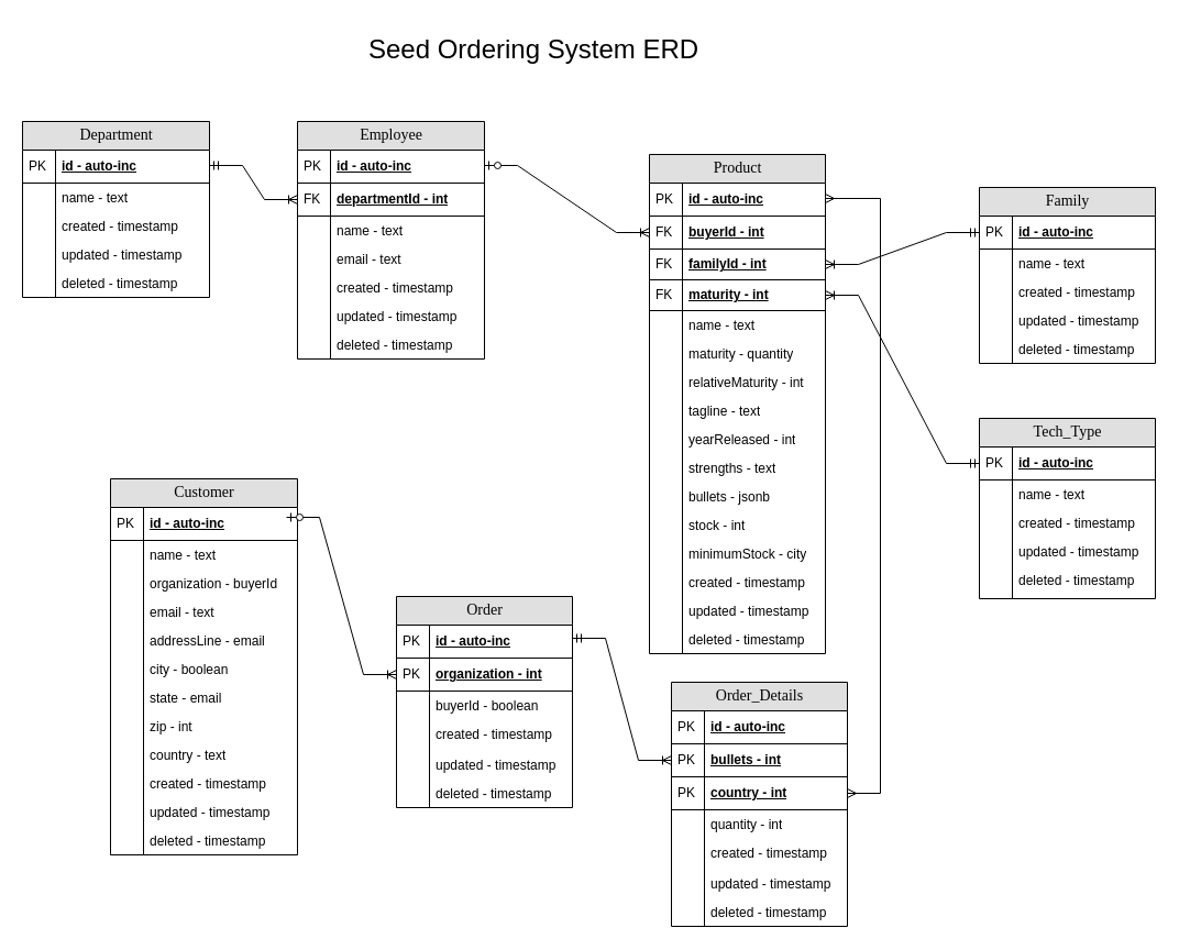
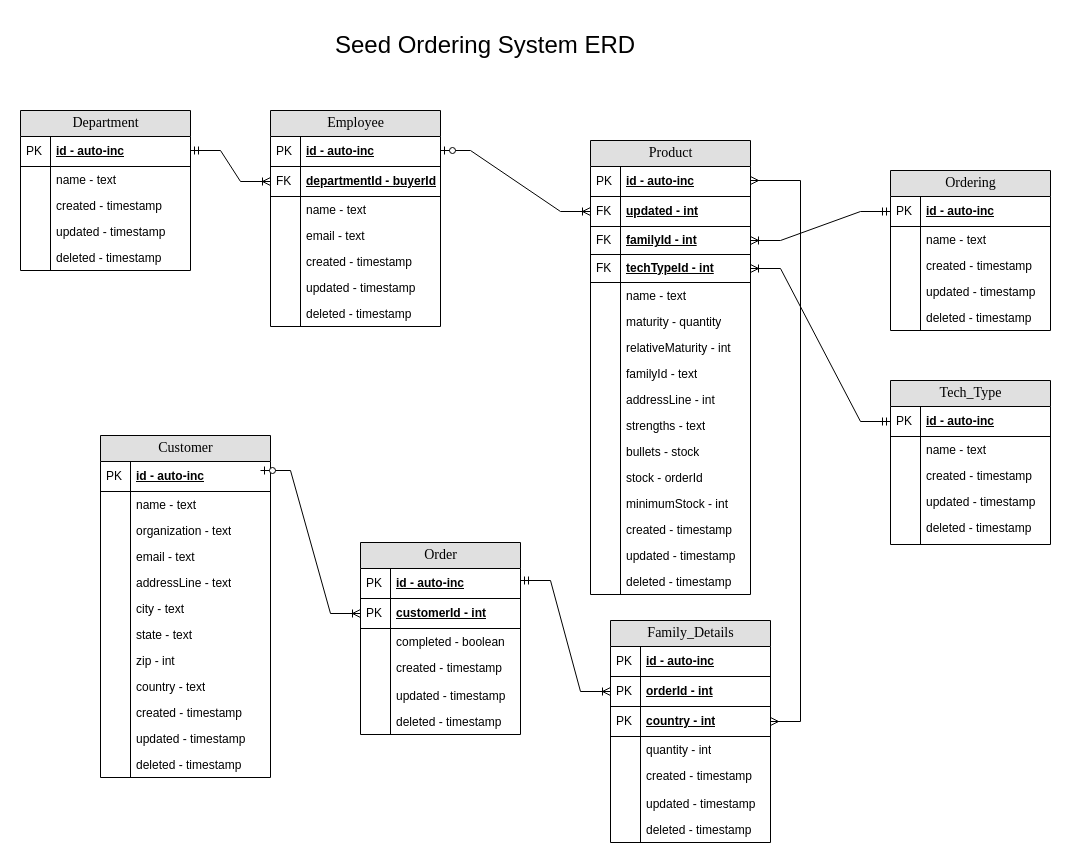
- <mxCell id="86" value="departmentId - int" style="shape=partialRectangle;top=0;left=0;right=0;bottom=1;html=1;align=left;verticalAlign=middle;fillColor=none;spacingLeft=34;spacingRight=4;whiteSpace=wrap;overflow=hidden;rotatable=0;points=[[0,0.5],[1,0.5]];portConstraint=eastwest;dropTarget=0;fontStyle=5;" parent="83" vertex="1"><mxGeometry y="56" width="170" height="30" as="geometry" /></mxCell>
+ <mxCell id="86" value="departmentId - buyerId" style="shape=partialRectangle;top=0;left=0;right=0;bottom=1;html=1;align=left;verticalAlign=middle;fillColor=none;spacingLeft=34;spacingRight=4;whiteSpace=wrap;overflow=hidden;rotatable=0;points=[[0,0.5],[1,0.5]];portConstraint=eastwest;dropTarget=0;fontStyle=5;" parent="83" vertex="1"><mxGeometry y="56" width="170" height="30" as="geometry" /></mxCell>
- <mxCell id="72" value="Family" style="swimlane;html=1;fontStyle=0;childLayout=stackLayout;horizontal=1;startSize=26;fillColor=#e0e0e0;horizontalStack=0;resizeParent=1;resizeLast=0;collapsible=1;marginBottom=0;swimlaneFillColor=#ffffff;align=center;rounded=0;shadow=0;comic=0;labelBackgroundColor=none;strokeWidth=1;fontFamily=Verdana;fontSize=14;swimlaneLine=1;" parent="1" vertex="1"><mxGeometry x="890" y="170" width="160" height="160" as="geometry"><mxRectangle x="570" y="154" width="80" height="30" as="alternateBounds" /></mxGeometry></mxCell>
+ <mxCell id="72" value="Ordering" style="swimlane;html=1;fontStyle=0;childLayout=stackLayout;horizontal=1;startSize=26;fillColor=#e0e0e0;horizontalStack=0;resizeParent=1;resizeLast=0;collapsible=1;marginBottom=0;swimlaneFillColor=#ffffff;align=center;rounded=0;shadow=0;comic=0;labelBackgroundColor=none;strokeWidth=1;fontFamily=Verdana;fontSize=14;swimlaneLine=1;" parent="1" vertex="1"><mxGeometry x="890" y="170" width="160" height="160" as="geometry"><mxRectangle x="570" y="154" width="80" height="30" as="alternateBounds" /></mxGeometry></mxCell>
- <mxCell id="5" value="buyerId - int" style="shape=partialRectangle;top=0;left=0;right=0;bottom=1;html=1;align=left;verticalAlign=middle;fillColor=none;spacingLeft=34;spacingRight=4;whiteSpace=wrap;overflow=hidden;rotatable=0;points=[[0,0.5],[1,0.5]];portConstraint=eastwest;dropTarget=0;fontStyle=5;" parent="2" vertex="1"><mxGeometry y="56" width="160" height="30" as="geometry" /></mxCell>
+ <mxCell id="5" value="updated - int" style="shape=partialRectangle;top=0;left=0;right=0;bottom=1;html=1;align=left;verticalAlign=middle;fillColor=none;spacingLeft=34;spacingRight=4;whiteSpace=wrap;overflow=hidden;rotatable=0;points=[[0,0.5],[1,0.5]];portConstraint=eastwest;dropTarget=0;fontStyle=5;" parent="2" vertex="1"><mxGeometry y="56" width="160" height="30" as="geometry" /></mxCell>
- <mxCell id="9" value="maturity - int" style="shape=partialRectangle;top=0;left=0;right=0;bottom=1;html=1;align=left;verticalAlign=middle;fillColor=none;spacingLeft=34;spacingRight=4;whiteSpace=wrap;overflow=hidden;rotatable=0;points=[[0,0.5],[1,0.5]];portConstraint=eastwest;dropTarget=0;fontStyle=5;" parent="2" vertex="1"><mxGeometry y="114" width="160" height="28" as="geometry" /></mxCell>
+ <mxCell id="9" value="techTypeId - int" style="shape=partialRectangle;top=0;left=0;right=0;bottom=1;html=1;align=left;verticalAlign=middle;fillColor=none;spacingLeft=34;spacingRight=4;whiteSpace=wrap;overflow=hidden;rotatable=0;points=[[0,0.5],[1,0.5]];portConstraint=eastwest;dropTarget=0;fontStyle=5;" parent="2" vertex="1"><mxGeometry y="114" width="160" height="28" as="geometry" /></mxCell>
- <mxCell id="17" value="tagline - text" style="shape=partialRectangle;top=0;left=0;right=0;bottom=0;html=1;align=left;verticalAlign=top;fillColor=none;spacingLeft=34;spacingRight=4;whiteSpace=wrap;overflow=hidden;rotatable=0;points=[[0,0.5],[1,0.5]];portConstraint=eastwest;dropTarget=0;" parent="2" vertex="1"><mxGeometry y="220" width="160" height="26" as="geometry" /></mxCell>
+ <mxCell id="17" value="familyId - text" style="shape=partialRectangle;top=0;left=0;right=0;bottom=0;html=1;align=left;verticalAlign=top;fillColor=none;spacingLeft=34;spacingRight=4;whiteSpace=wrap;overflow=hidden;rotatable=0;points=[[0,0.5],[1,0.5]];portConstraint=eastwest;dropTarget=0;" parent="2" vertex="1"><mxGeometry y="220" width="160" height="26" as="geometry" /></mxCell>
- <mxCell id="19" value="yearReleased - int" style="shape=partialRectangle;top=0;left=0;right=0;bottom=0;html=1;align=left;verticalAlign=top;fillColor=none;spacingLeft=34;spacingRight=4;whiteSpace=wrap;overflow=hidden;rotatable=0;points=[[0,0.5],[1,0.5]];portConstraint=eastwest;dropTarget=0;" parent="2" vertex="1"><mxGeometry y="246" width="160" height="26" as="geometry" /></mxCell>
+ <mxCell id="19" value="addressLine - int" style="shape=partialRectangle;top=0;left=0;right=0;bottom=0;html=1;align=left;verticalAlign=top;fillColor=none;spacingLeft=34;spacingRight=4;whiteSpace=wrap;overflow=hidden;rotatable=0;points=[[0,0.5],[1,0.5]];portConstraint=eastwest;dropTarget=0;" parent="2" vertex="1"><mxGeometry y="246" width="160" height="26" as="geometry" /></mxCell>
- <mxCell id="23" value="bullets - jsonb" style="shape=partialRectangle;top=0;left=0;right=0;bottom=0;html=1;align=left;verticalAlign=top;fillColor=none;spacingLeft=34;spacingRight=4;whiteSpace=wrap;overflow=hidden;rotatable=0;points=[[0,0.5],[1,0.5]];portConstraint=eastwest;dropTarget=0;" parent="2" vertex="1"><mxGeometry y="298" width="160" height="26" as="geometry" /></mxCell>
+ <mxCell id="23" value="bullets - stock" style="shape=partialRectangle;top=0;left=0;right=0;bottom=0;html=1;align=left;verticalAlign=top;fillColor=none;spacingLeft=34;spacingRight=4;whiteSpace=wrap;overflow=hidden;rotatable=0;points=[[0,0.5],[1,0.5]];portConstraint=eastwest;dropTarget=0;" parent="2" vertex="1"><mxGeometry y="298" width="160" height="26" as="geometry" /></mxCell>
- <mxCell id="25" value="stock - int" style="shape=partialRectangle;top=0;left=0;right=0;bottom=0;html=1;align=left;verticalAlign=top;fillColor=none;spacingLeft=34;spacingRight=4;whiteSpace=wrap;overflow=hidden;rotatable=0;points=[[0,0.5],[1,0.5]];portConstraint=eastwest;dropTarget=0;" vertex="1" parent="2"><mxGeometry y="324" width="160" height="26" as="geometry" /></mxCell>
+ <mxCell id="25" value="stock - orderId" style="shape=partialRectangle;top=0;left=0;right=0;bottom=0;html=1;align=left;verticalAlign=top;fillColor=none;spacingLeft=34;spacingRight=4;whiteSpace=wrap;overflow=hidden;rotatable=0;points=[[0,0.5],[1,0.5]];portConstraint=eastwest;dropTarget=0;" vertex="1" parent="2"><mxGeometry y="324" width="160" height="26" as="geometry" /></mxCell>
- <mxCell id="27" value="minimumStock - city" style="shape=partialRectangle;top=0;left=0;right=0;bottom=0;html=1;align=left;verticalAlign=top;fillColor=none;spacingLeft=34;spacingRight=4;whiteSpace=wrap;overflow=hidden;rotatable=0;points=[[0,0.5],[1,0.5]];portConstraint=eastwest;dropTarget=0;" vertex="1" parent="2"><mxGeometry y="350" width="160" height="26" as="geometry" /></mxCell>
+ <mxCell id="27" value="minimumStock - int" style="shape=partialRectangle;top=0;left=0;right=0;bottom=0;html=1;align=left;verticalAlign=top;fillColor=none;spacingLeft=34;spacingRight=4;whiteSpace=wrap;overflow=hidden;rotatable=0;points=[[0,0.5],[1,0.5]];portConstraint=eastwest;dropTarget=0;" vertex="1" parent="2"><mxGeometry y="350" width="160" height="26" as="geometry" /></mxCell>
- <mxCell id="41" value="organization - buyerId" style="shape=partialRectangle;top=0;left=0;right=0;bottom=0;html=1;align=left;verticalAlign=top;fillColor=none;spacingLeft=34;spacingRight=4;whiteSpace=wrap;overflow=hidden;rotatable=0;points=[[0,0.5],[1,0.5]];portConstraint=eastwest;dropTarget=0;" parent="36" vertex="1"><mxGeometry y="82" width="170" height="26" as="geometry" /></mxCell>
+ <mxCell id="41" value="organization - text" style="shape=partialRectangle;top=0;left=0;right=0;bottom=0;html=1;align=left;verticalAlign=top;fillColor=none;spacingLeft=34;spacingRight=4;whiteSpace=wrap;overflow=hidden;rotatable=0;points=[[0,0.5],[1,0.5]];portConstraint=eastwest;dropTarget=0;" parent="36" vertex="1"><mxGeometry y="82" width="170" height="26" as="geometry" /></mxCell>
- <mxCell id="45" value="addressLine - email" style="shape=partialRectangle;top=0;left=0;right=0;bottom=0;html=1;align=left;verticalAlign=top;fillColor=none;spacingLeft=34;spacingRight=4;whiteSpace=wrap;overflow=hidden;rotatable=0;points=[[0,0.5],[1,0.5]];portConstraint=eastwest;dropTarget=0;" parent="36" vertex="1"><mxGeometry y="134" width="170" height="26" as="geometry" /></mxCell>
+ <mxCell id="45" value="addressLine - text" style="shape=partialRectangle;top=0;left=0;right=0;bottom=0;html=1;align=left;verticalAlign=top;fillColor=none;spacingLeft=34;spacingRight=4;whiteSpace=wrap;overflow=hidden;rotatable=0;points=[[0,0.5],[1,0.5]];portConstraint=eastwest;dropTarget=0;" parent="36" vertex="1"><mxGeometry y="134" width="170" height="26" as="geometry" /></mxCell>
- <mxCell id="47" value="city - boolean" style="shape=partialRectangle;top=0;left=0;right=0;bottom=0;html=1;align=left;verticalAlign=top;fillColor=none;spacingLeft=34;spacingRight=4;whiteSpace=wrap;overflow=hidden;rotatable=0;points=[[0,0.5],[1,0.5]];portConstraint=eastwest;dropTarget=0;" parent="36" vertex="1"><mxGeometry y="160" width="170" height="26" as="geometry" /></mxCell>
+ <mxCell id="47" value="city - text" style="shape=partialRectangle;top=0;left=0;right=0;bottom=0;html=1;align=left;verticalAlign=top;fillColor=none;spacingLeft=34;spacingRight=4;whiteSpace=wrap;overflow=hidden;rotatable=0;points=[[0,0.5],[1,0.5]];portConstraint=eastwest;dropTarget=0;" parent="36" vertex="1"><mxGeometry y="160" width="170" height="26" as="geometry" /></mxCell>
- <mxCell id="112" value="organization - int" style="shape=partialRectangle;top=0;left=0;right=0;bottom=1;html=1;align=left;verticalAlign=middle;fillColor=none;spacingLeft=34;spacingRight=4;whiteSpace=wrap;overflow=hidden;rotatable=0;points=[[0,0.5],[1,0.5]];portConstraint=eastwest;dropTarget=0;fontStyle=5;" parent="109" vertex="1"><mxGeometry y="56" width="160" height="30" as="geometry" /></mxCell>
+ <mxCell id="112" value="customerId - int" style="shape=partialRectangle;top=0;left=0;right=0;bottom=1;html=1;align=left;verticalAlign=middle;fillColor=none;spacingLeft=34;spacingRight=4;whiteSpace=wrap;overflow=hidden;rotatable=0;points=[[0,0.5],[1,0.5]];portConstraint=eastwest;dropTarget=0;fontStyle=5;" parent="109" vertex="1"><mxGeometry y="56" width="160" height="30" as="geometry" /></mxCell>
- <mxCell id="122" value="Order_Details" style="swimlane;html=1;fontStyle=0;childLayout=stackLayout;horizontal=1;startSize=26;fillColor=#e0e0e0;horizontalStack=0;resizeParent=1;resizeLast=0;collapsible=1;marginBottom=0;swimlaneFillColor=#ffffff;align=center;rounded=0;shadow=0;comic=0;labelBackgroundColor=none;strokeWidth=1;fontFamily=Verdana;fontSize=14;swimlaneLine=1;" parent="1" vertex="1"><mxGeometry x="610" y="620" width="160" height="222" as="geometry"><mxRectangle x="570" y="154" width="80" height="30" as="alternateBounds" /></mxGeometry></mxCell>
+ <mxCell id="122" value="Family_Details" style="swimlane;html=1;fontStyle=0;childLayout=stackLayout;horizontal=1;startSize=26;fillColor=#e0e0e0;horizontalStack=0;resizeParent=1;resizeLast=0;collapsible=1;marginBottom=0;swimlaneFillColor=#ffffff;align=center;rounded=0;shadow=0;comic=0;labelBackgroundColor=none;strokeWidth=1;fontFamily=Verdana;fontSize=14;swimlaneLine=1;" parent="1" vertex="1"><mxGeometry x="610" y="620" width="160" height="222" as="geometry"><mxRectangle x="570" y="154" width="80" height="30" as="alternateBounds" /></mxGeometry></mxCell>
- <mxCell id="49" value="state - email&amp;nbsp;" style="shape=partialRectangle;top=0;left=0;right=0;bottom=0;html=1;align=left;verticalAlign=top;fillColor=none;spacingLeft=34;spacingRight=4;whiteSpace=wrap;overflow=hidden;rotatable=0;points=[[0,0.5],[1,0.5]];portConstraint=eastwest;dropTarget=0;" parent="36" vertex="1"><mxGeometry y="186" width="170" height="26" as="geometry" /></mxCell>
+ <mxCell id="49" value="state - text&amp;nbsp;" style="shape=partialRectangle;top=0;left=0;right=0;bottom=0;html=1;align=left;verticalAlign=top;fillColor=none;spacingLeft=34;spacingRight=4;whiteSpace=wrap;overflow=hidden;rotatable=0;points=[[0,0.5],[1,0.5]];portConstraint=eastwest;dropTarget=0;" parent="36" vertex="1"><mxGeometry y="186" width="170" height="26" as="geometry" /></mxCell>
- <mxCell id="114" value="buyerId - boolean" style="shape=partialRectangle;top=0;left=0;right=0;bottom=0;html=1;align=left;verticalAlign=top;fillColor=none;spacingLeft=34;spacingRight=4;whiteSpace=wrap;overflow=hidden;rotatable=0;points=[[0,0.5],[1,0.5]];portConstraint=eastwest;dropTarget=0;" parent="109" vertex="1"><mxGeometry y="86" width="160" height="26" as="geometry" /></mxCell>
+ <mxCell id="114" value="completed - boolean" style="shape=partialRectangle;top=0;left=0;right=0;bottom=0;html=1;align=left;verticalAlign=top;fillColor=none;spacingLeft=34;spacingRight=4;whiteSpace=wrap;overflow=hidden;rotatable=0;points=[[0,0.5],[1,0.5]];portConstraint=eastwest;dropTarget=0;" parent="109" vertex="1"><mxGeometry y="86" width="160" height="26" as="geometry" /></mxCell>
- <mxCell id="125" value="bullets - int" style="shape=partialRectangle;top=0;left=0;right=0;bottom=1;html=1;align=left;verticalAlign=middle;fillColor=none;spacingLeft=34;spacingRight=4;whiteSpace=wrap;overflow=hidden;rotatable=0;points=[[0,0.5],[1,0.5]];portConstraint=eastwest;dropTarget=0;fontStyle=5;" parent="122" vertex="1"><mxGeometry y="56" width="160" height="30" as="geometry" /></mxCell>
+ <mxCell id="125" value="orderId - int" style="shape=partialRectangle;top=0;left=0;right=0;bottom=1;html=1;align=left;verticalAlign=middle;fillColor=none;spacingLeft=34;spacingRight=4;whiteSpace=wrap;overflow=hidden;rotatable=0;points=[[0,0.5],[1,0.5]];portConstraint=eastwest;dropTarget=0;fontStyle=5;" parent="122" vertex="1"><mxGeometry y="56" width="160" height="30" as="geometry" /></mxCell>
